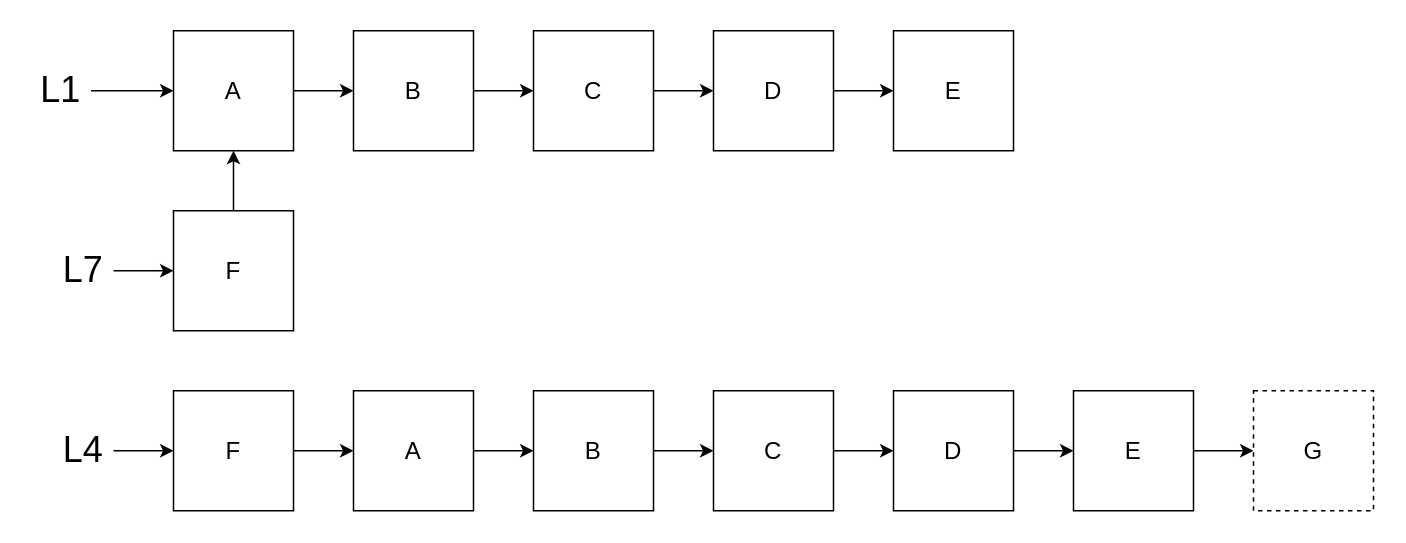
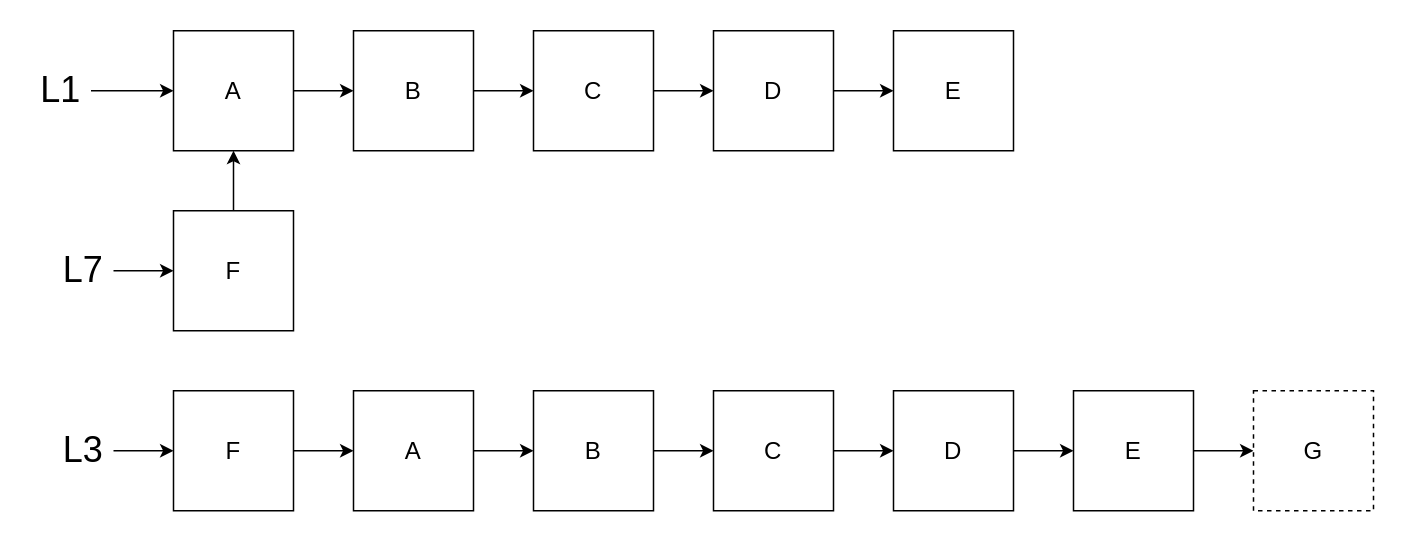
- <mxCell id="28" value="&lt;font style=&quot;font-size: 24px&quot;&gt;L4&lt;/font&gt;" style="text;html=1;strokeColor=none;fillColor=none;align=center;verticalAlign=middle;whiteSpace=wrap;rounded=0;" vertex="1" parent="1"><mxGeometry x="35" y="285" width="40" height="30" as="geometry" /></mxCell>
+ <mxCell id="28" value="&lt;font style=&quot;font-size: 24px&quot;&gt;L3&lt;/font&gt;" style="text;html=1;strokeColor=none;fillColor=none;align=center;verticalAlign=middle;whiteSpace=wrap;rounded=0;" vertex="1" parent="1"><mxGeometry x="35" y="285" width="40" height="30" as="geometry" /></mxCell>
